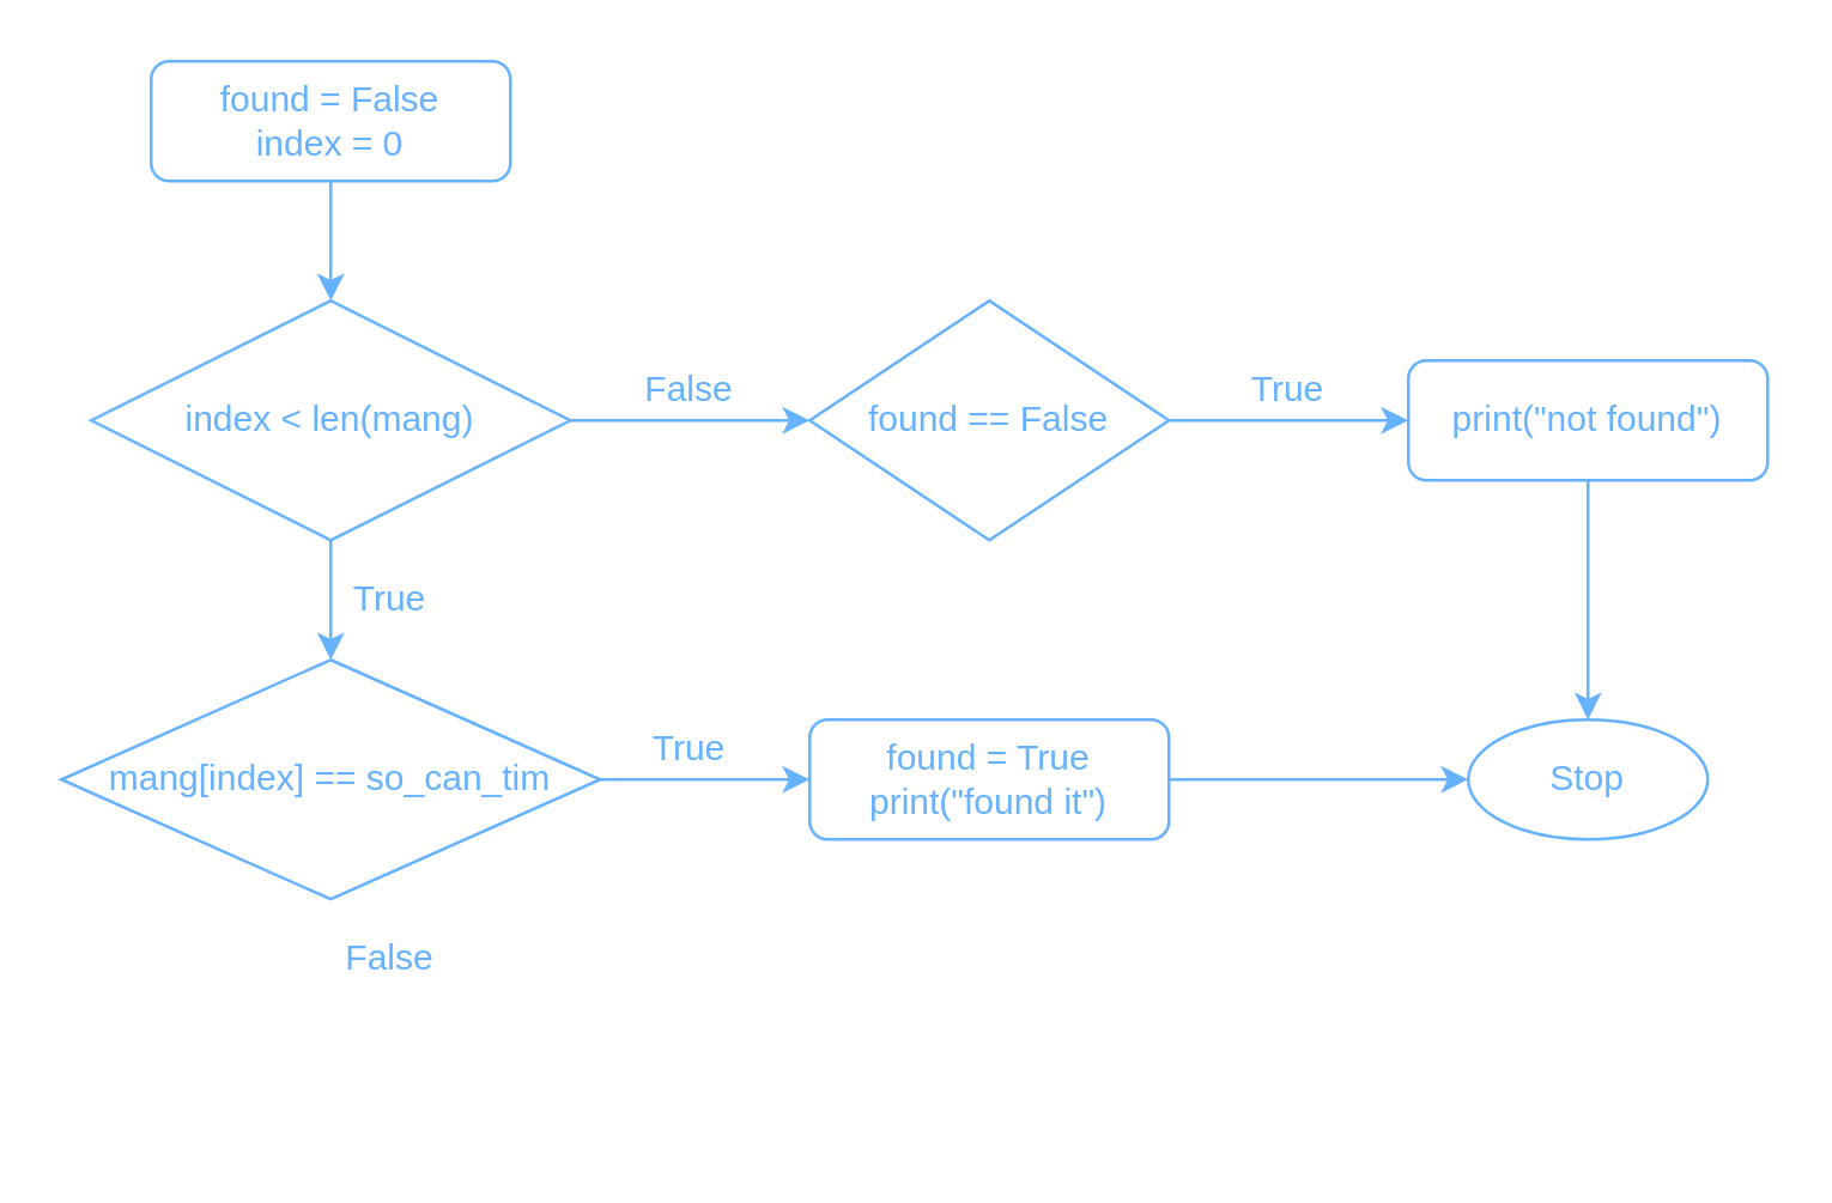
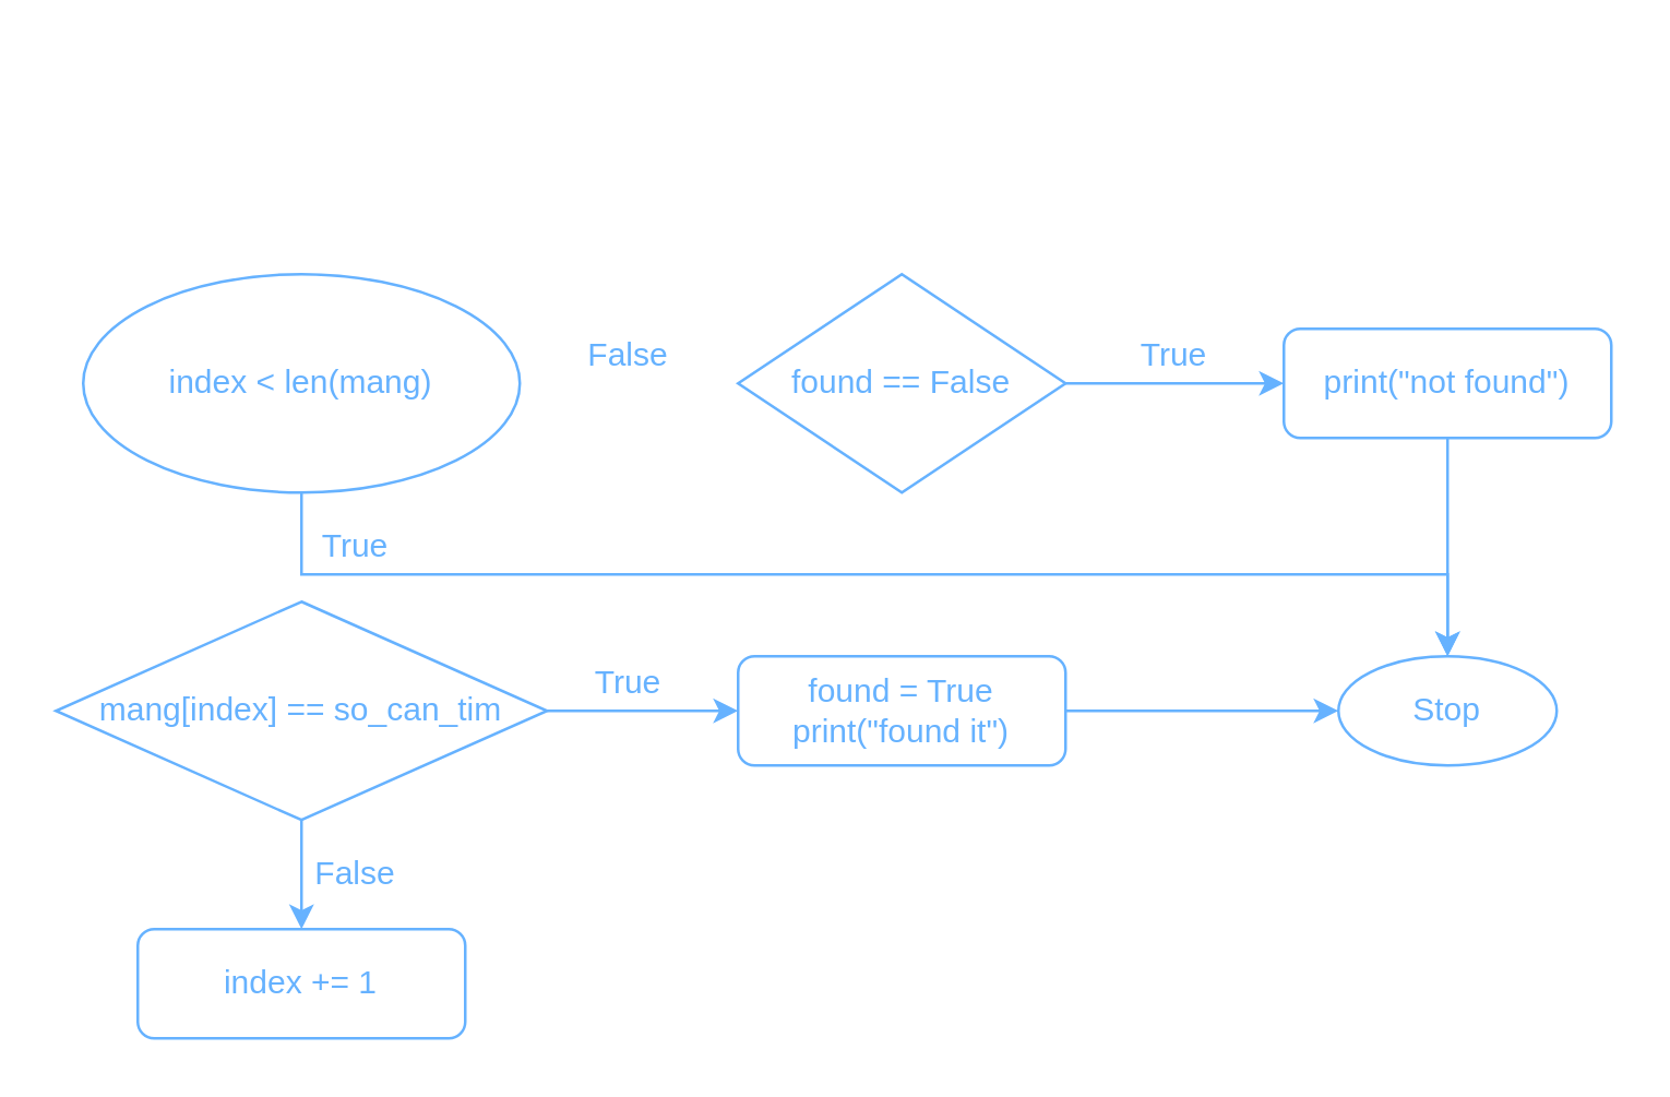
- <mxCell id="3" value="found = False&lt;br&gt;index = 0" style="rounded=1;whiteSpace=wrap;html=1;fillColor=none;fontColor=#66B2FF;strokeColor=#66B2FF;" parent="1" vertex="1"><mxGeometry x="50" y="20" width="120" height="40" as="geometry" /></mxCell>
- <mxCell id="2" style="edgeStyle=orthogonalEdgeStyle;rounded=0;orthogonalLoop=1;jettySize=auto;html=1;exitX=0.5;exitY=1;exitDx=0;exitDy=0;entryX=0.5;entryY=0;entryDx=0;entryDy=0;fontColor=#66B2FF;strokeColor=#66B2FF;" parent="1" source="3" target="6" edge="1"><mxGeometry relative="1" as="geometry" /></mxCell>
- <mxCell id="6" value="index &amp;lt; len(mang)" style="rhombus;whiteSpace=wrap;html=1;fillColor=none;fontColor=#66B2FF;strokeColor=#66B2FF;" parent="1" vertex="1"><mxGeometry x="30" y="100" width="160" height="80" as="geometry" /></mxCell>
+ <mxCell id="6" value="index &amp;lt; len(mang)" style="ellipse;whiteSpace=wrap;html=1;fillColor=none;fontColor=#66B2FF;strokeColor=#66B2FF;" parent="1" vertex="1"><mxGeometry x="30" y="100" width="160" height="80" as="geometry" /></mxCell>
- <mxCell id="5" style="edgeStyle=orthogonalEdgeStyle;rounded=0;orthogonalLoop=1;jettySize=auto;html=1;exitX=1;exitY=0.5;exitDx=0;exitDy=0;fontColor=#66B2FF;strokeColor=#66B2FF;" parent="1" source="6" target="21" edge="1"><mxGeometry relative="1" as="geometry" /></mxCell>
- <mxCell id="4" style="edgeStyle=orthogonalEdgeStyle;rounded=0;orthogonalLoop=1;jettySize=auto;html=1;exitX=0.5;exitY=1;exitDx=0;exitDy=0;entryX=0.5;entryY=0;entryDx=0;entryDy=0;fontColor=#66B2FF;strokeColor=#66B2FF;" parent="1" source="6" target="11" edge="1"><mxGeometry relative="1" as="geometry" /></mxCell>
+ <mxCell id="4" style="edgeStyle=orthogonalEdgeStyle;rounded=0;orthogonalLoop=1;jettySize=auto;html=1;exitX=0.5;exitY=1;exitDx=0;exitDy=0;fontColor=#66B2FF;strokeColor=#66B2FF;" parent="1" source="6" target="15" edge="1"><mxGeometry relative="1" as="geometry" /></mxCell>
+ <mxCell id="10" style="edgeStyle=orthogonalEdgeStyle;rounded=0;orthogonalLoop=1;jettySize=auto;html=1;exitX=0.5;exitY=1;exitDx=0;exitDy=0;entryX=0.5;entryY=0;entryDx=0;entryDy=0;fontColor=#66B2FF;strokeColor=#66B2FF;" parent="1" source="11" target="12" edge="1"><mxGeometry relative="1" as="geometry" /></mxCell>
+ <mxCell id="12" value="index += 1" style="rounded=1;whiteSpace=wrap;html=1;fillColor=none;fontColor=#66B2FF;strokeColor=#66B2FF;" parent="1" vertex="1"><mxGeometry x="50" y="340" width="120" height="40" as="geometry" /></mxCell>
